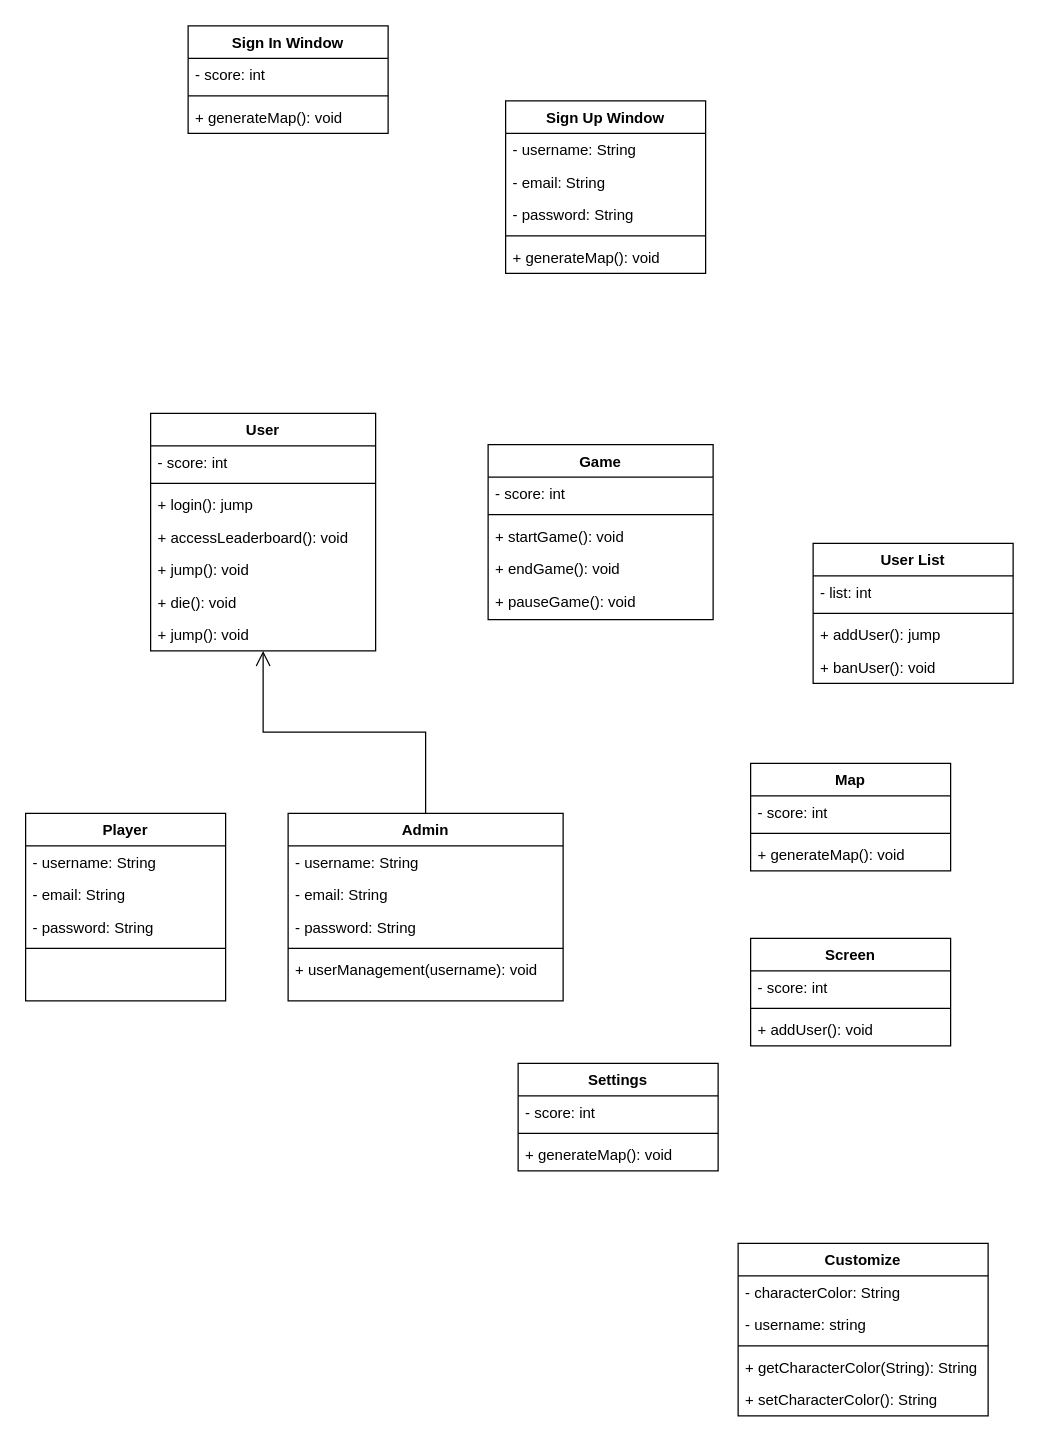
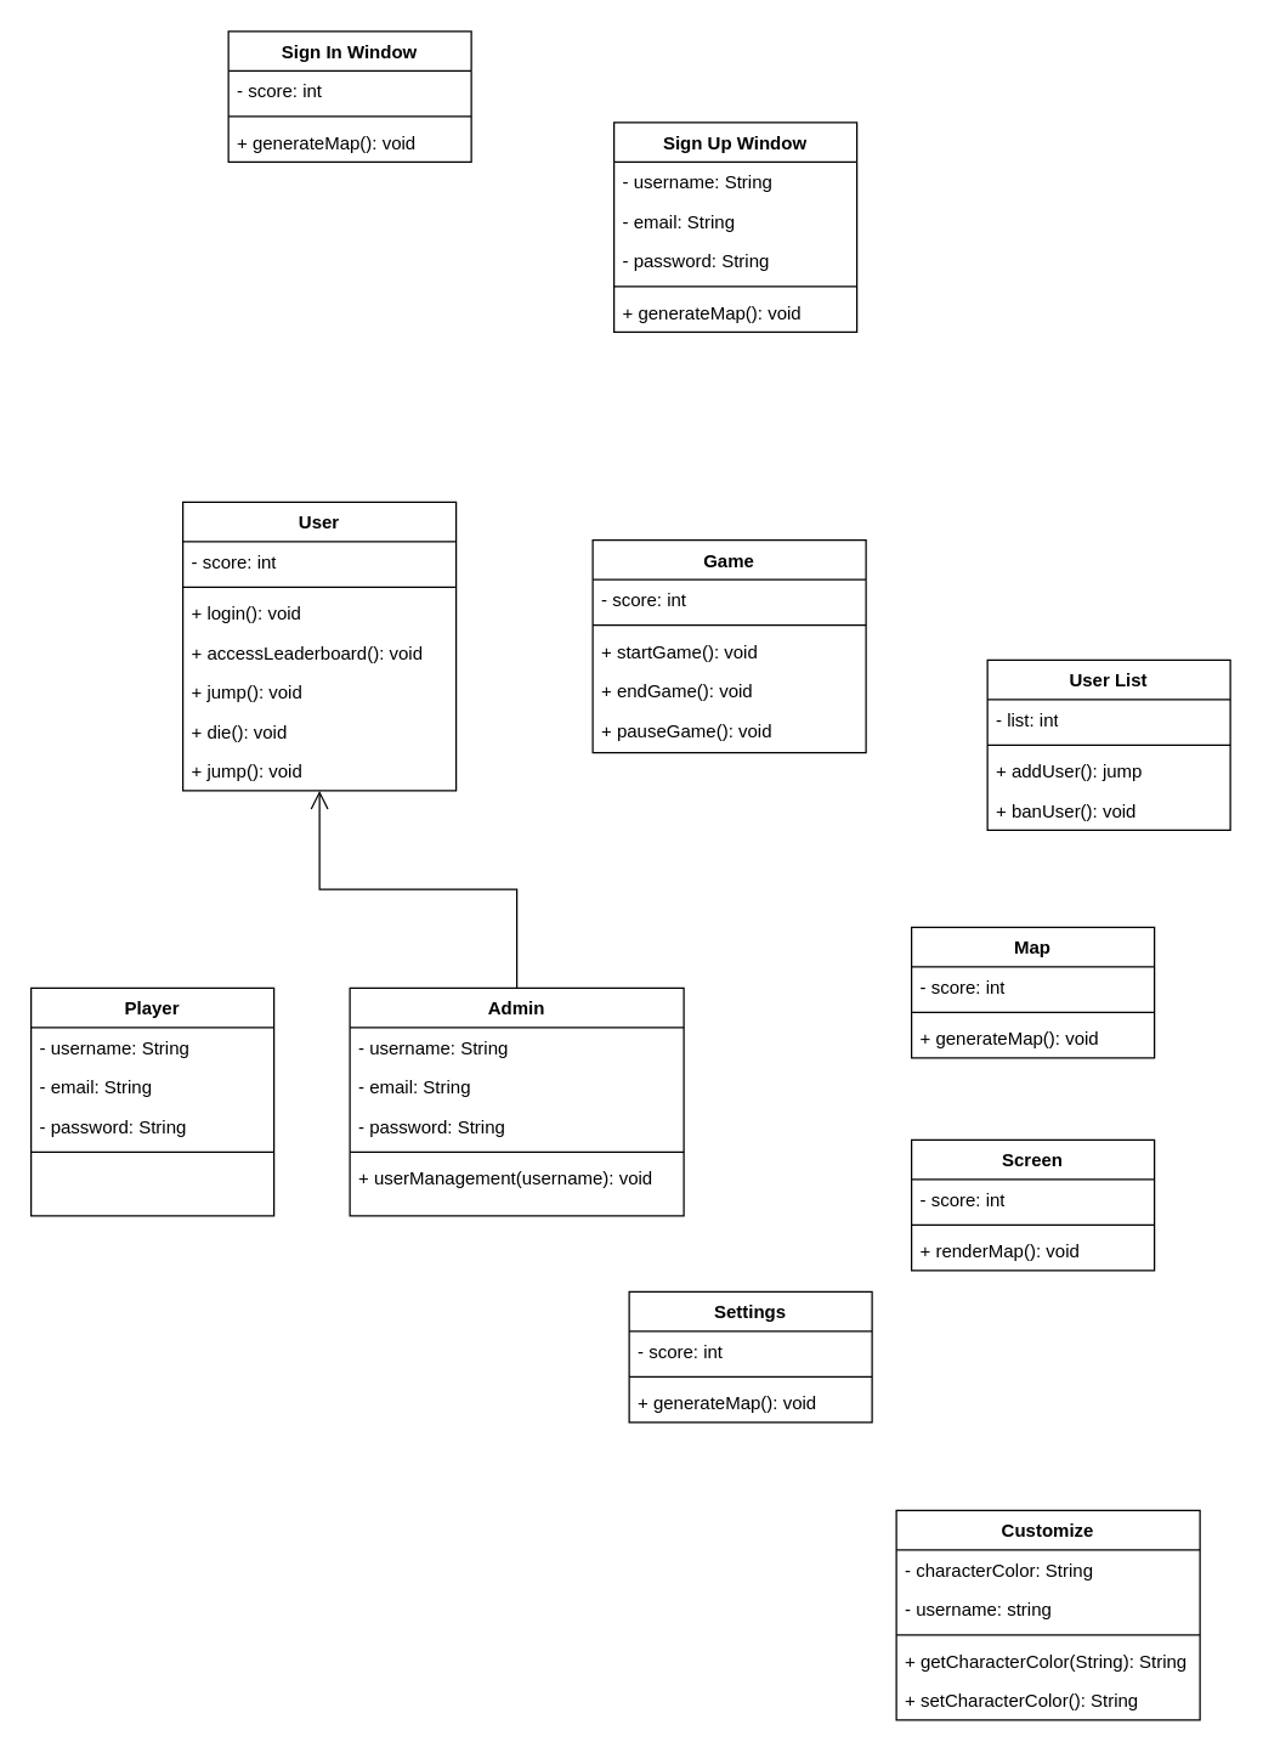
- <mxCell id="5" value="+ login(): jump" style="text;align=left;verticalAlign=top;spacingLeft=4;spacingRight=4;overflow=hidden;rotatable=0;points=[[0,0.5],[1,0.5]];portConstraint=eastwest;" parent="2" vertex="1"><mxGeometry y="60" width="180" height="26" as="geometry" /></mxCell>
+ <mxCell id="5" value="+ login(): void" style="text;align=left;verticalAlign=top;spacingLeft=4;spacingRight=4;overflow=hidden;rotatable=0;points=[[0,0.5],[1,0.5]];portConstraint=eastwest;" parent="2" vertex="1"><mxGeometry y="60" width="180" height="26" as="geometry" /></mxCell>
- <mxCell id="35" value="+ addUser(): void" style="text;align=left;verticalAlign=top;spacingLeft=4;spacingRight=4;overflow=hidden;rotatable=0;points=[[0,0.5],[1,0.5]];portConstraint=eastwest;" parent="32" vertex="1"><mxGeometry y="60" width="160" height="26" as="geometry" /></mxCell>
+ <mxCell id="35" value="+ renderMap(): void" style="text;align=left;verticalAlign=top;spacingLeft=4;spacingRight=4;overflow=hidden;rotatable=0;points=[[0,0.5],[1,0.5]];portConstraint=eastwest;" parent="32" vertex="1"><mxGeometry y="60" width="160" height="26" as="geometry" /></mxCell>
